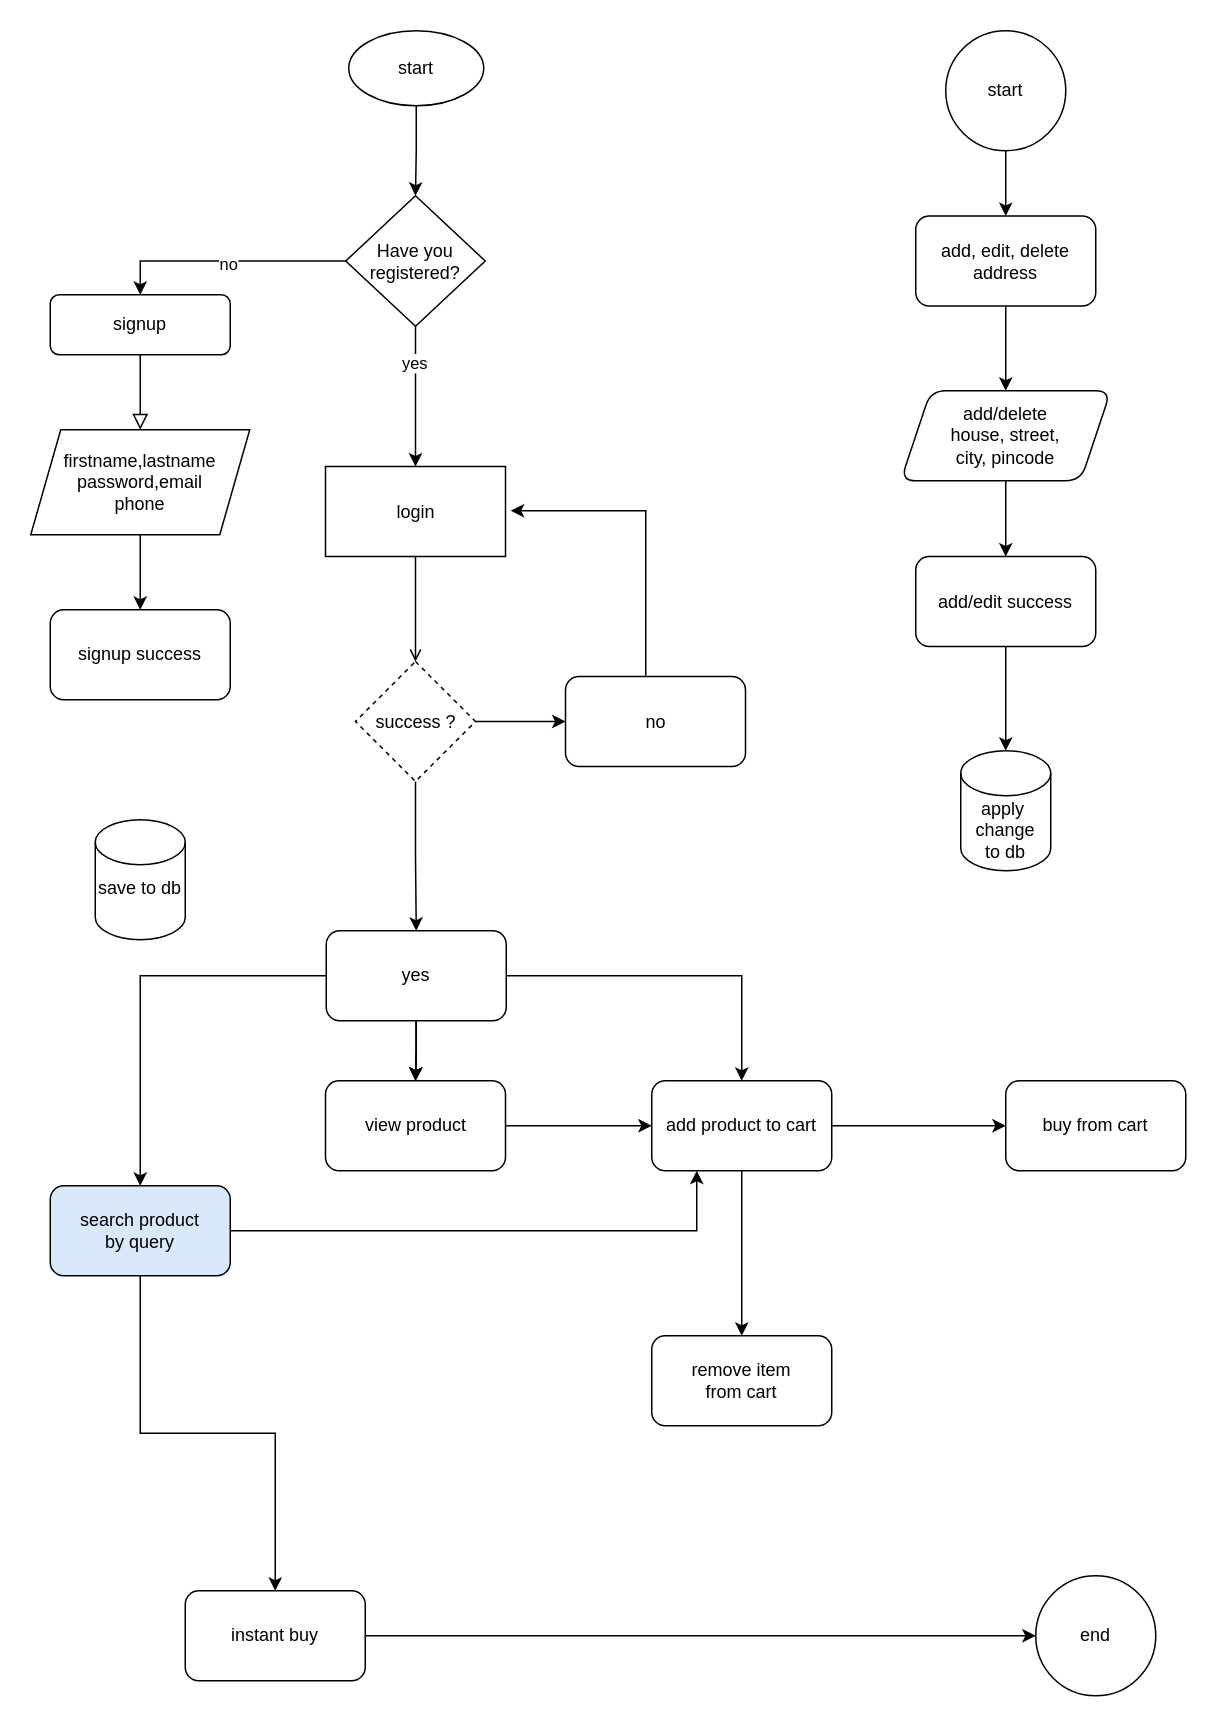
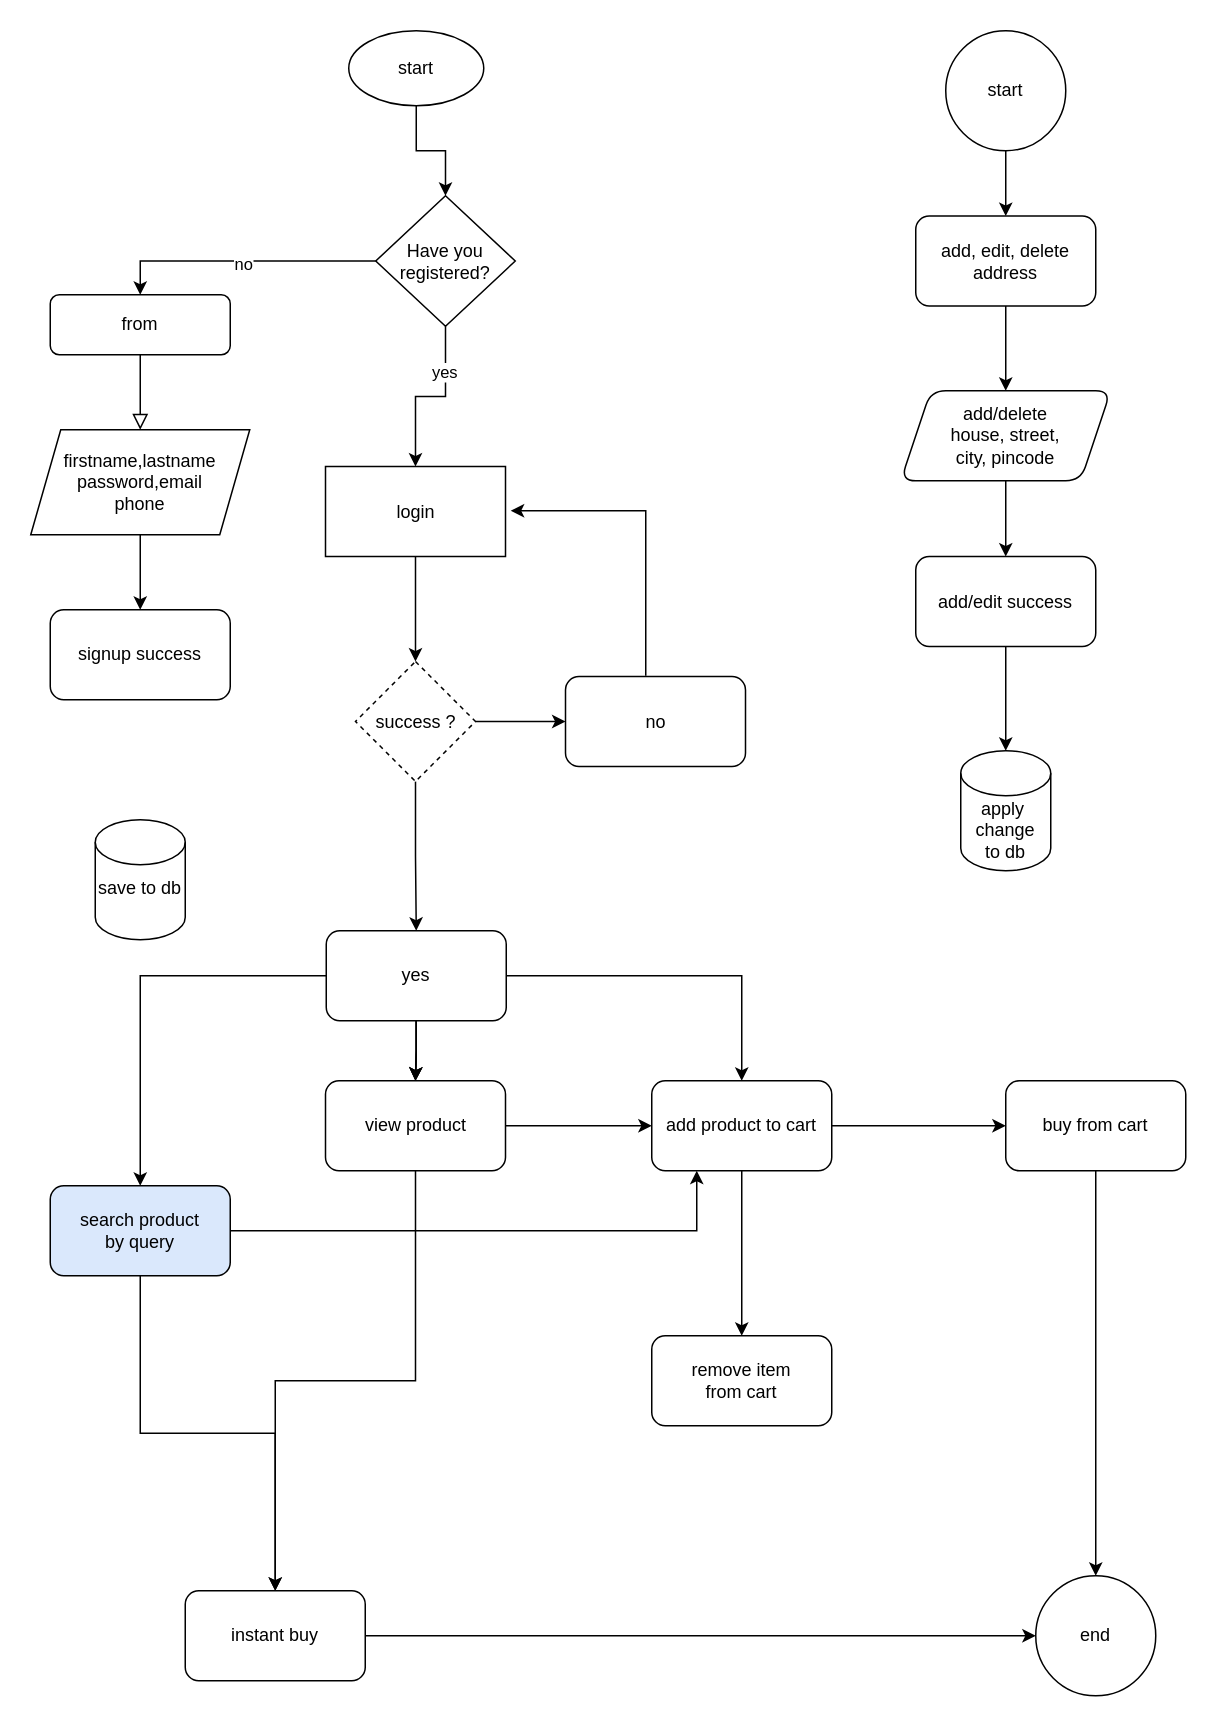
- <mxCell id="13" value="Have you&lt;br&gt;registered?" style="rhombus;whiteSpace=wrap;html=1;" parent="1" vertex="1"><mxGeometry x="230" y="130" width="93" height="87" as="geometry" /></mxCell>
+ <mxCell id="13" value="Have you&lt;br&gt;registered?" style="rhombus;whiteSpace=wrap;html=1;" parent="1" vertex="1"><mxGeometry x="250" y="130" width="93" height="87" as="geometry" /></mxCell>
- <mxCell id="3" value="signup" style="rounded=1;whiteSpace=wrap;html=1;fontSize=12;glass=0;strokeWidth=1;shadow=0;" parent="1" vertex="1"><mxGeometry x="33" y="196" width="120" height="40" as="geometry" /></mxCell>
+ <mxCell id="3" value="from" style="rounded=1;whiteSpace=wrap;html=1;fontSize=12;glass=0;strokeWidth=1;shadow=0;" parent="1" vertex="1"><mxGeometry x="33" y="196" width="120" height="40" as="geometry" /></mxCell>
- <mxCell id="14" value="" style="edgeStyle=orthogonalEdgeStyle;rounded=0;orthogonalLoop=1;jettySize=auto;html=1;endArrow=open;" parent="1" source="15" target="19" edge="1"><mxGeometry relative="1" as="geometry" /></mxCell>
+ <mxCell id="14" value="" style="edgeStyle=orthogonalEdgeStyle;rounded=0;orthogonalLoop=1;jettySize=auto;html=1;" parent="1" source="15" target="19" edge="1"><mxGeometry relative="1" as="geometry" /></mxCell>
+ <mxCell id="38" value="" style="edgeStyle=orthogonalEdgeStyle;rounded=0;orthogonalLoop=1;jettySize=auto;html=1;" edge="1" parent="1" source="39" target="42"><mxGeometry relative="1" as="geometry" /></mxCell>
+ <mxCell id="32" style="edgeStyle=orthogonalEdgeStyle;rounded=0;orthogonalLoop=1;jettySize=auto;html=1;" edge="1" parent="1" source="33" target="41"><mxGeometry relative="1" as="geometry" /></mxCell>
